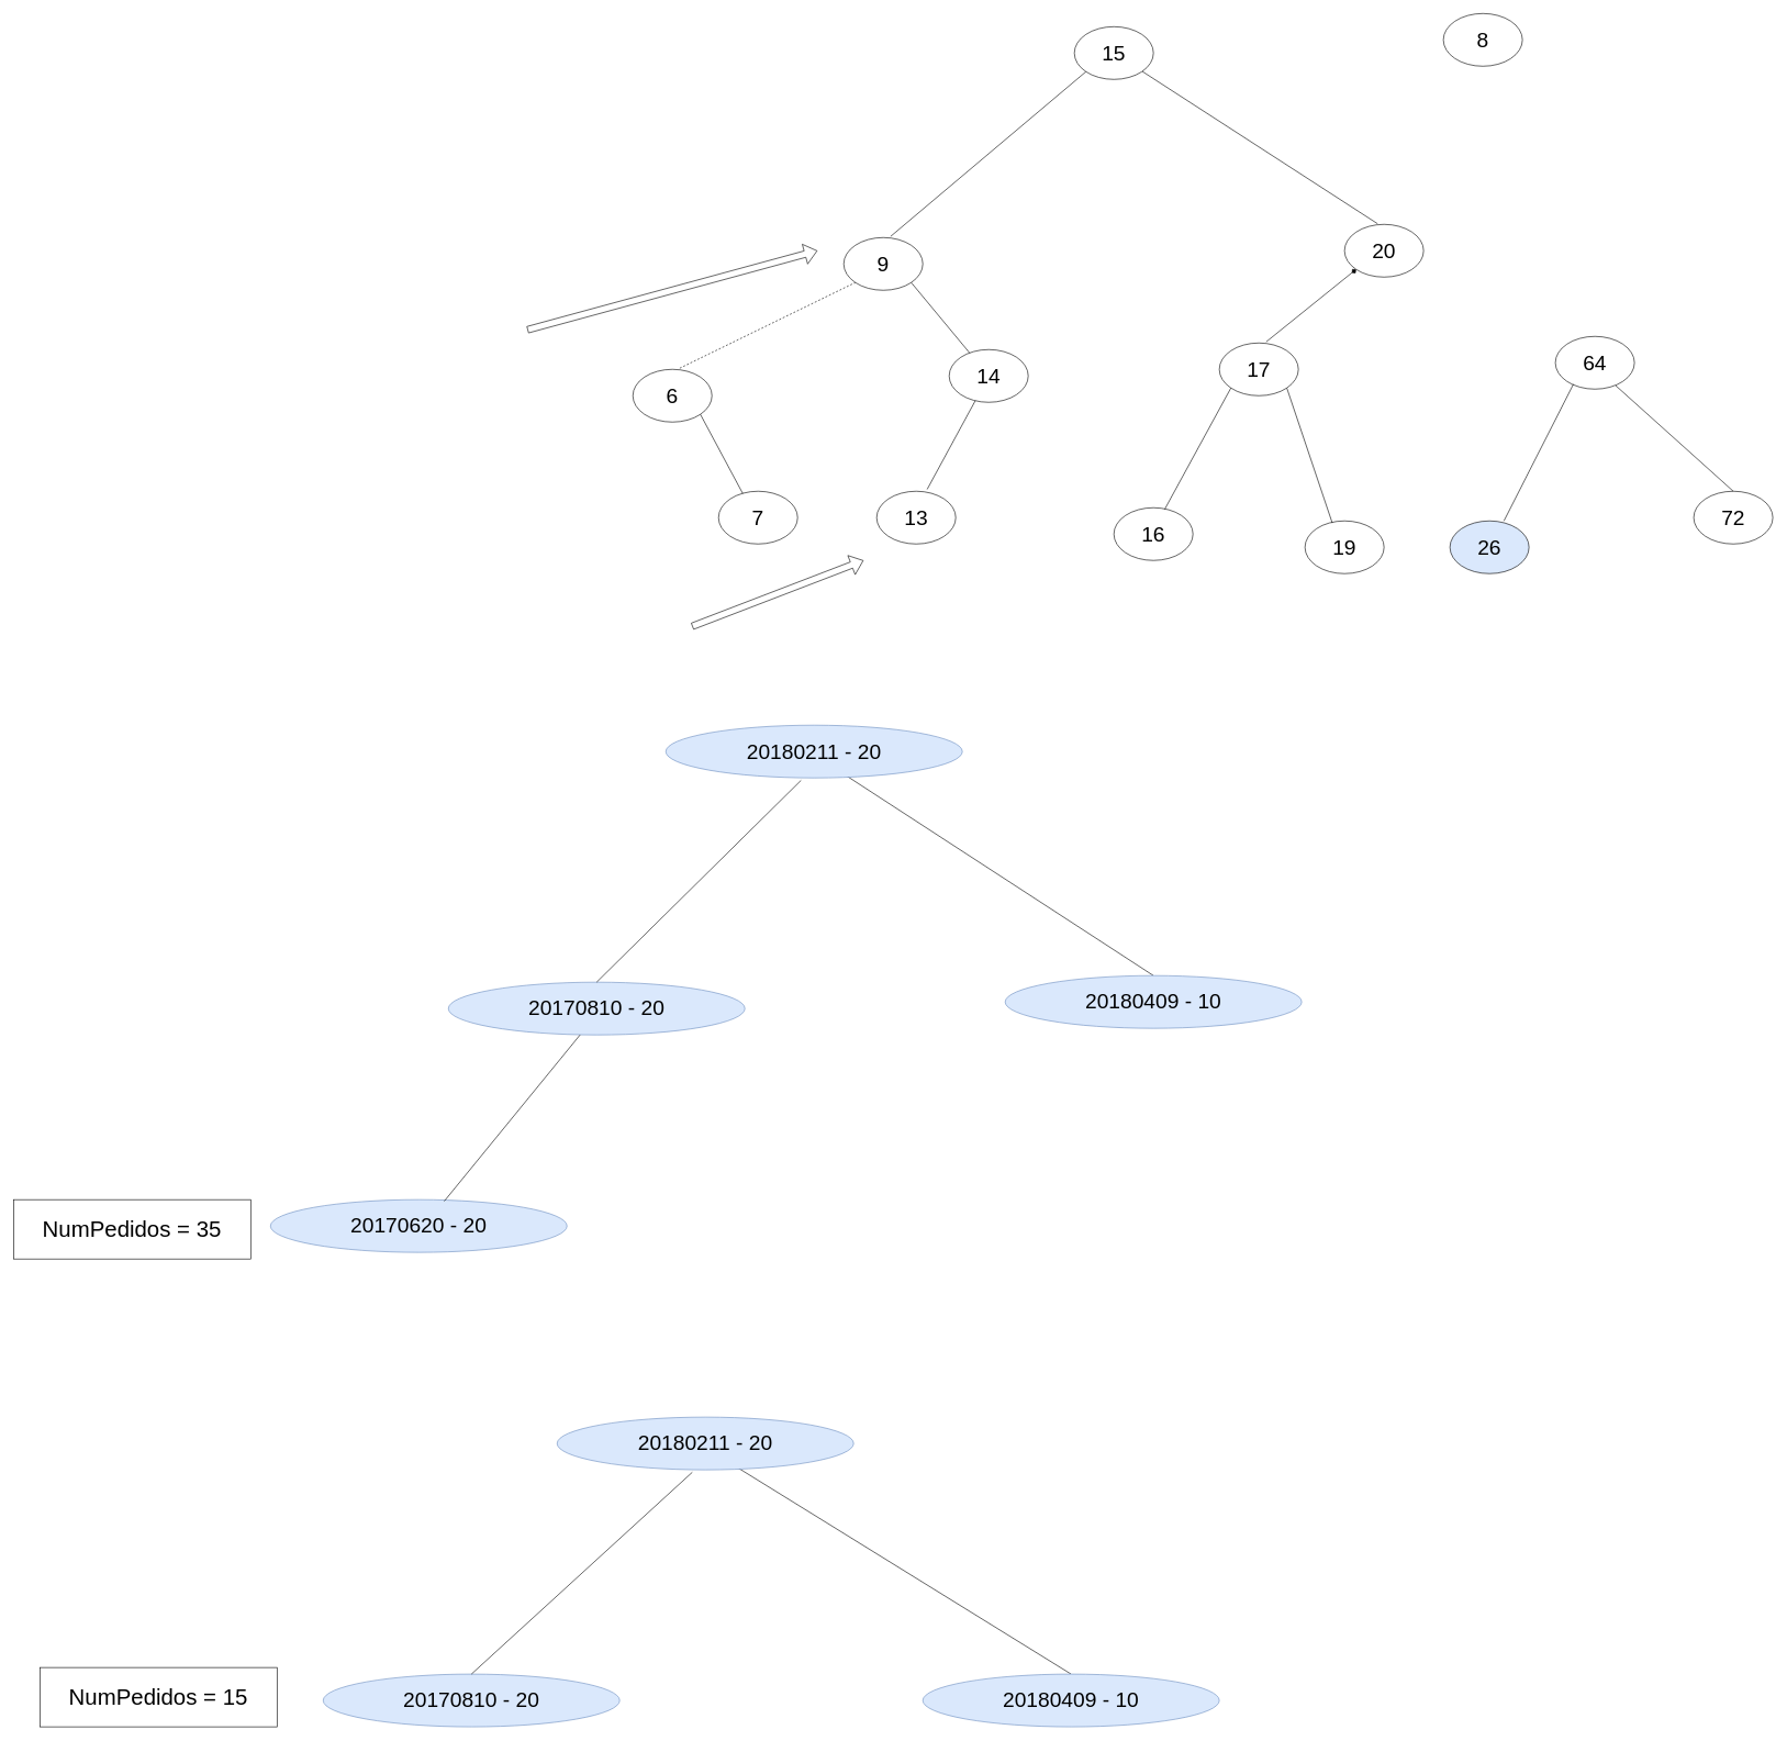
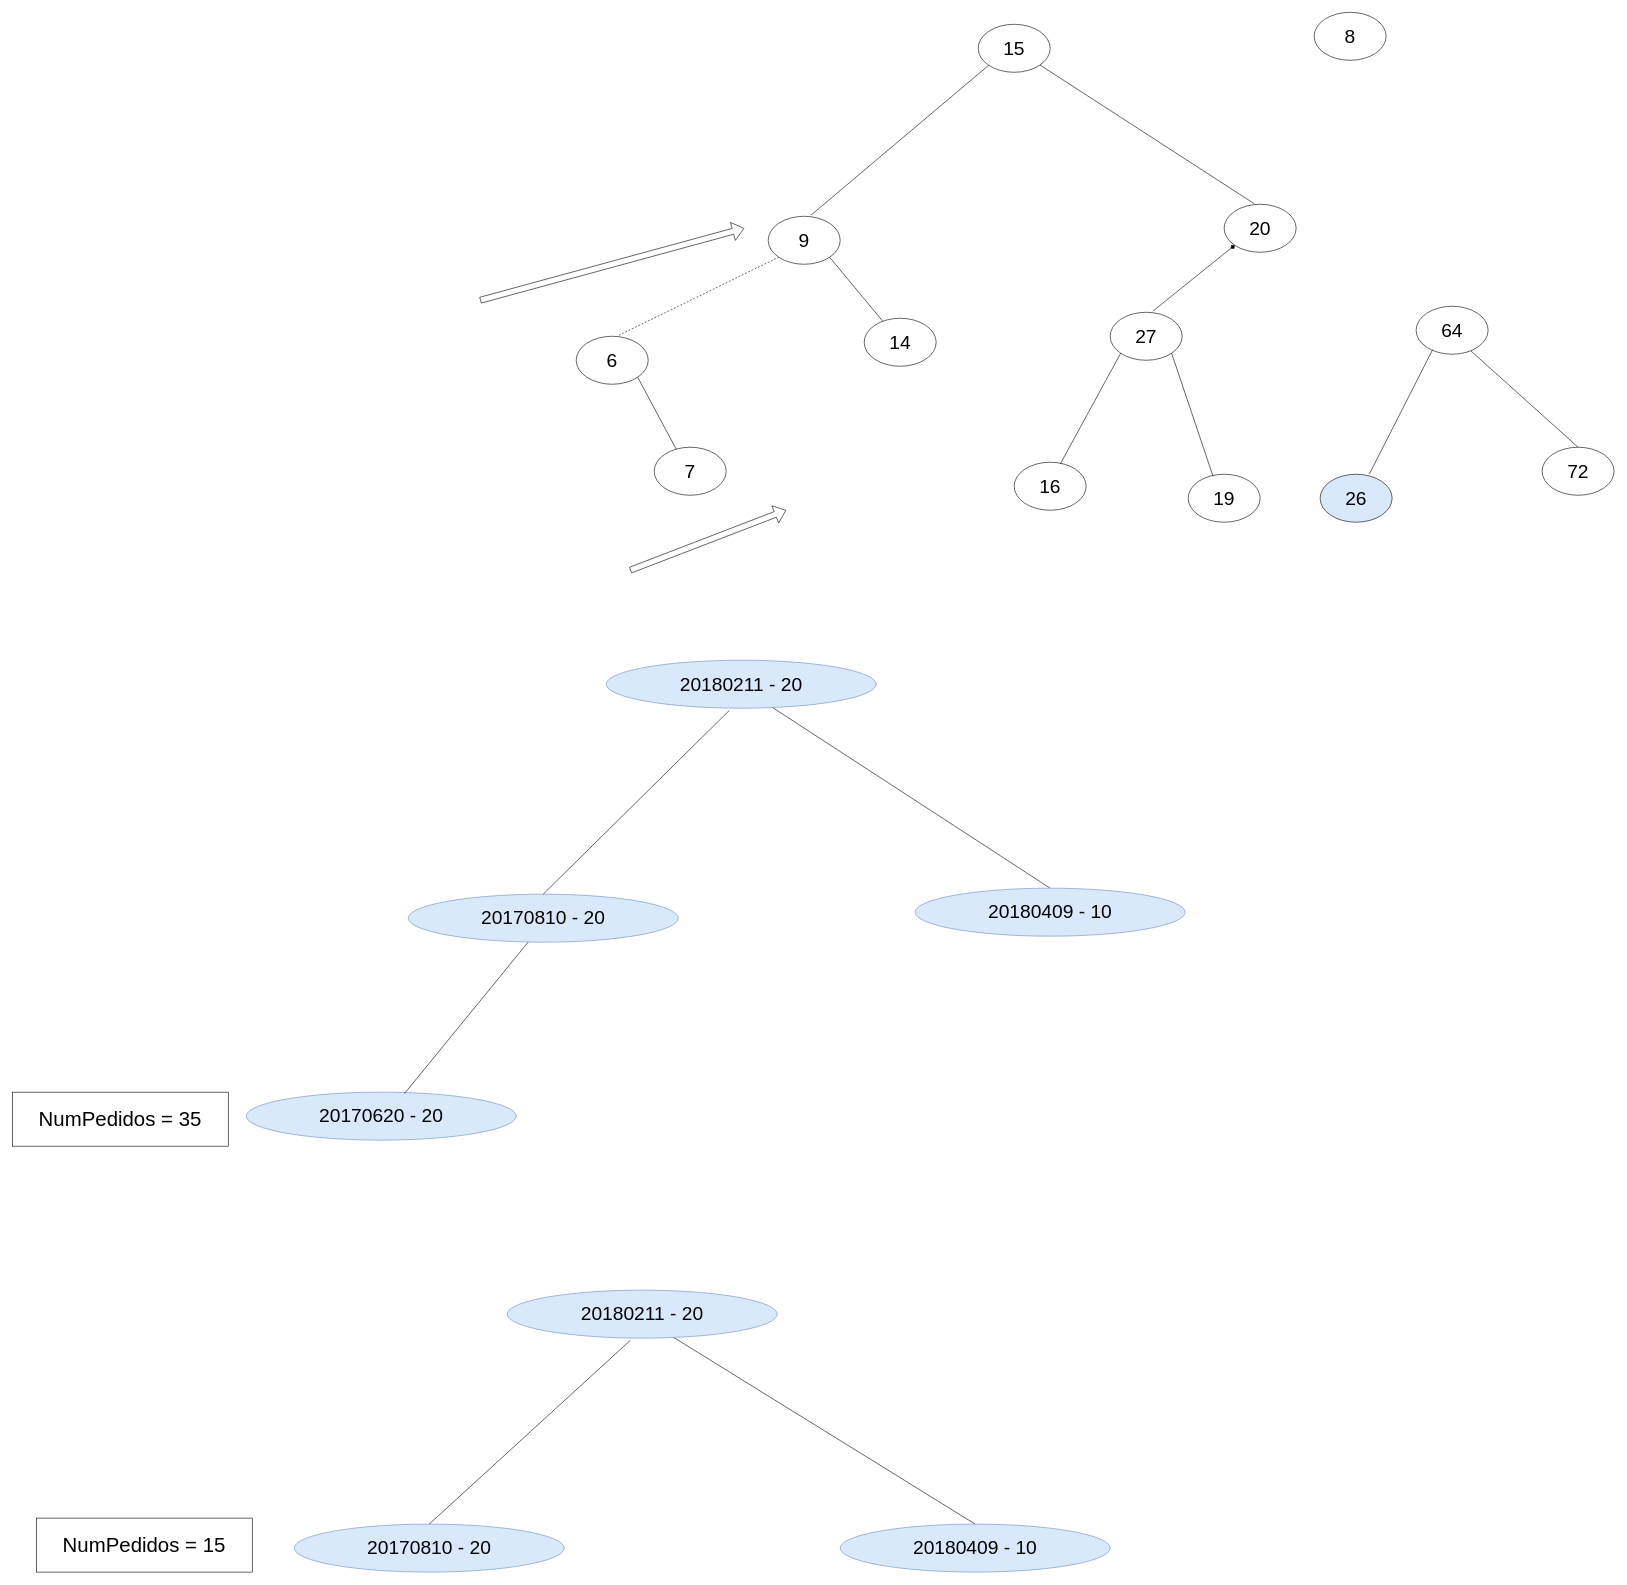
- <mxCell id="13" value="&lt;font style=&quot;font-size: 32px;&quot;&gt;17&lt;/font&gt;" style="ellipse;whiteSpace=wrap;html=1;" parent="1" vertex="1"><mxGeometry x="1850" y="520" width="120" height="80" as="geometry" /></mxCell>
+ <mxCell id="13" value="&lt;font style=&quot;font-size: 32px;&quot;&gt;27&lt;/font&gt;" style="ellipse;whiteSpace=wrap;html=1;" parent="1" vertex="1"><mxGeometry x="1850" y="520" width="120" height="80" as="geometry" /></mxCell>
- <mxCell id="11" value="" style="endArrow=none;html=1;rounded=0;exitX=0.638;exitY=-0.036;exitDx=0;exitDy=0;exitPerimeter=0;" parent="1" source="10" target="8" edge="1"><mxGeometry width="50" height="50" relative="1" as="geometry"><mxPoint x="1369" y="707" as="sourcePoint" /><mxPoint x="1280" y="600" as="targetPoint" /></mxGeometry></mxCell>
- <mxCell id="10" value="&lt;font style=&quot;font-size: 32px;&quot;&gt;13&lt;/font&gt;" style="ellipse;whiteSpace=wrap;html=1;" parent="1" vertex="1"><mxGeometry x="1330" y="745" width="120" height="80" as="geometry" /></mxCell>
